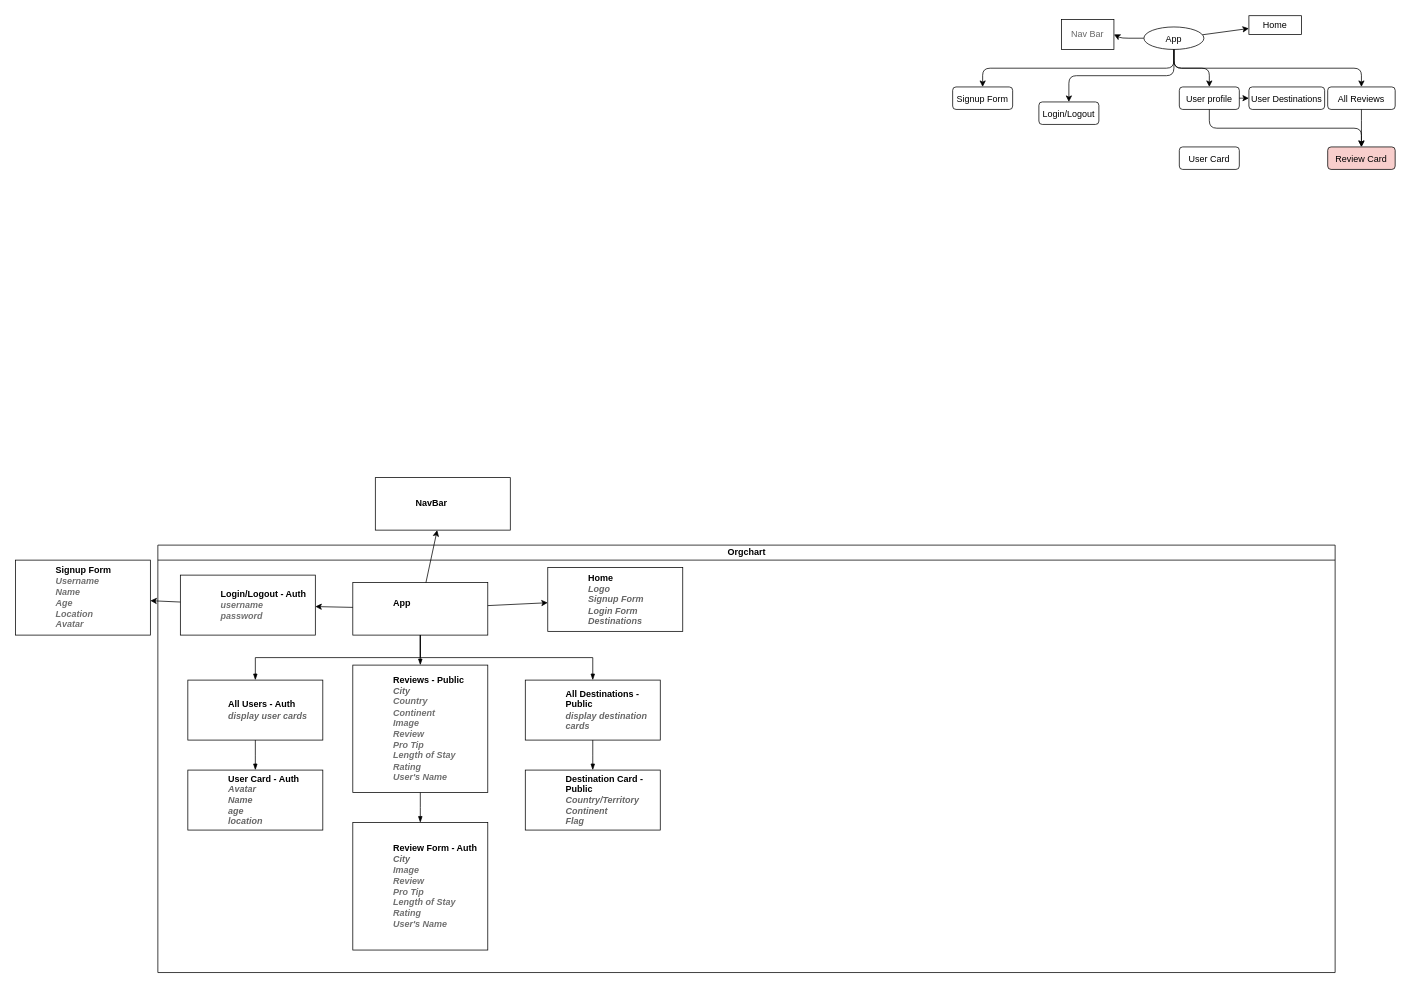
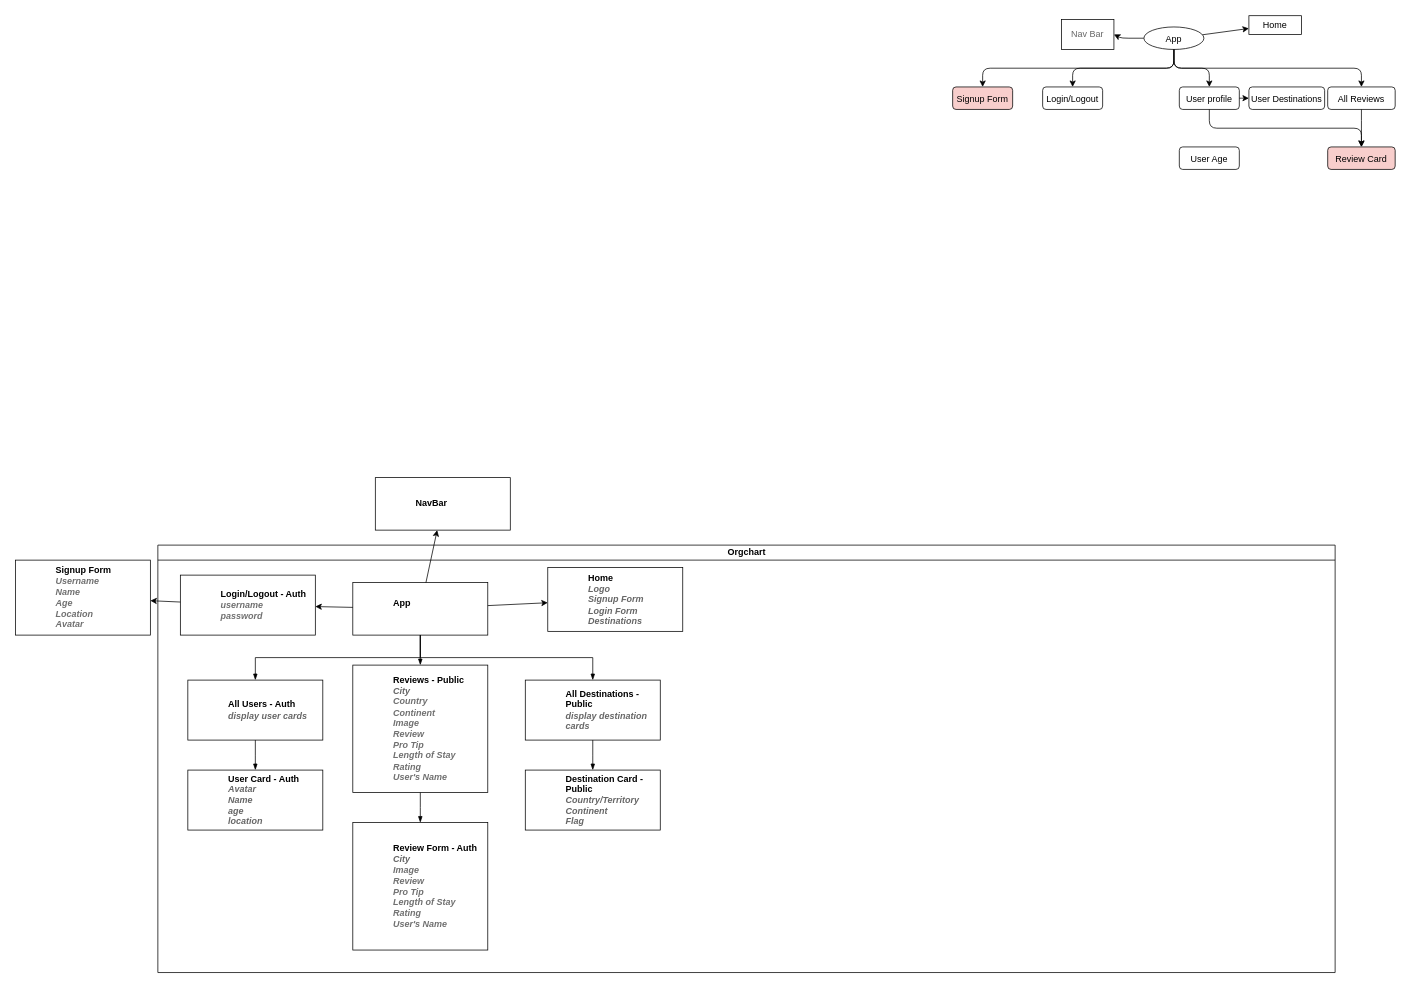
- <mxCell id="5" value="Signup Form" style="rounded=1;" vertex="1" parent="1"><mxGeometry x="1269.926" y="115" width="80" height="30" as="geometry" /></mxCell>
+ <mxCell id="5" value="Signup Form" style="rounded=1;fillColor=#f8cecc;" vertex="1" parent="1"><mxGeometry x="1269.926" y="115" width="80" height="30" as="geometry" /></mxCell>
- <mxCell id="7" value="Login/Logout" style="rounded=1;" vertex="1" parent="1"><mxGeometry x="1384.926" y="135" width="80" height="30" as="geometry" /></mxCell>
+ <mxCell id="7" value="Login/Logout" style="rounded=1;" vertex="1" parent="1"><mxGeometry x="1389.926" y="115" width="80" height="30" as="geometry" /></mxCell>
- <mxCell id="15" value="User Card" style="rounded=1;" vertex="1" parent="1"><mxGeometry x="1572.214" y="195" width="80" height="30" as="geometry" /></mxCell>
+ <mxCell id="15" value="User Age" style="rounded=1;" vertex="1" parent="1"><mxGeometry x="1572.214" y="195" width="80" height="30" as="geometry" /></mxCell>
